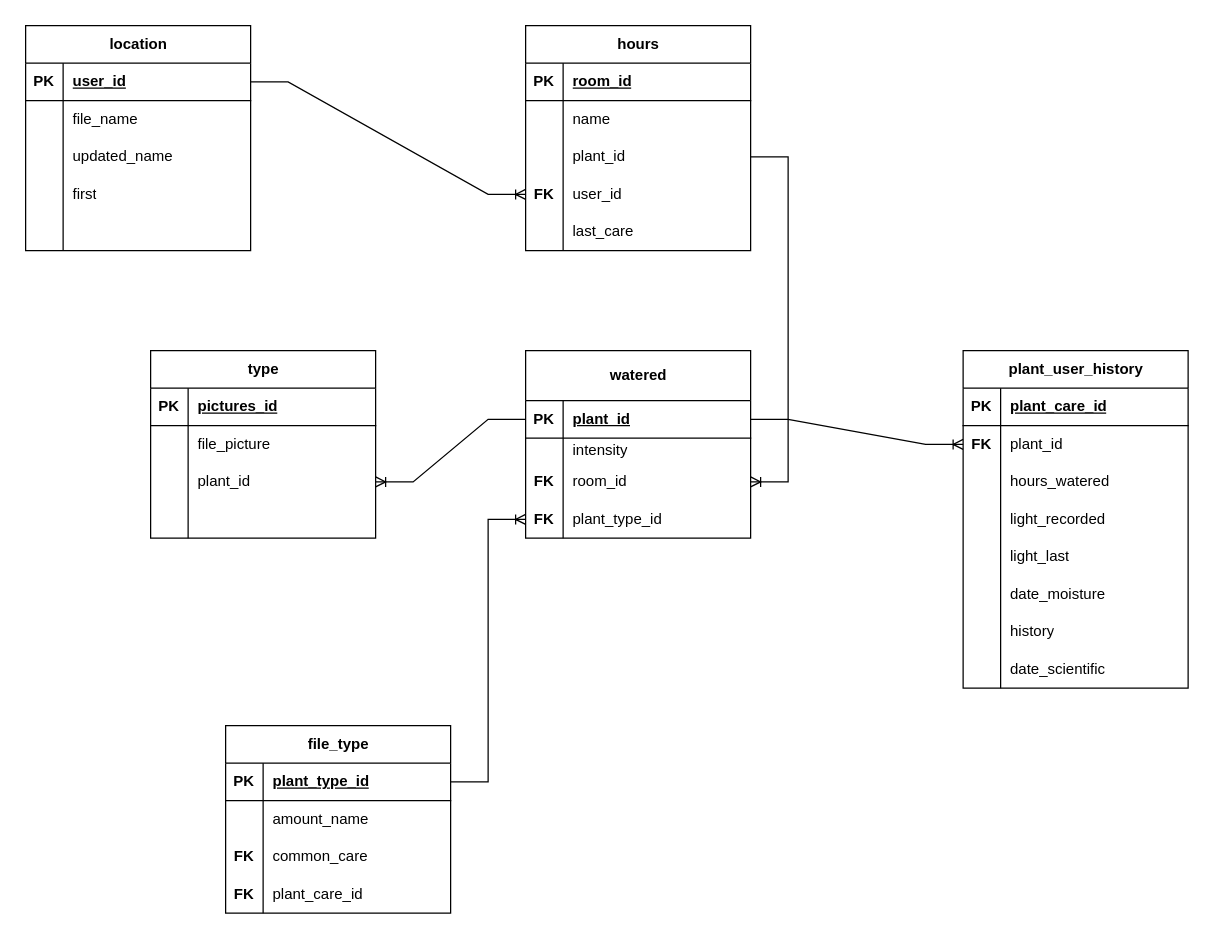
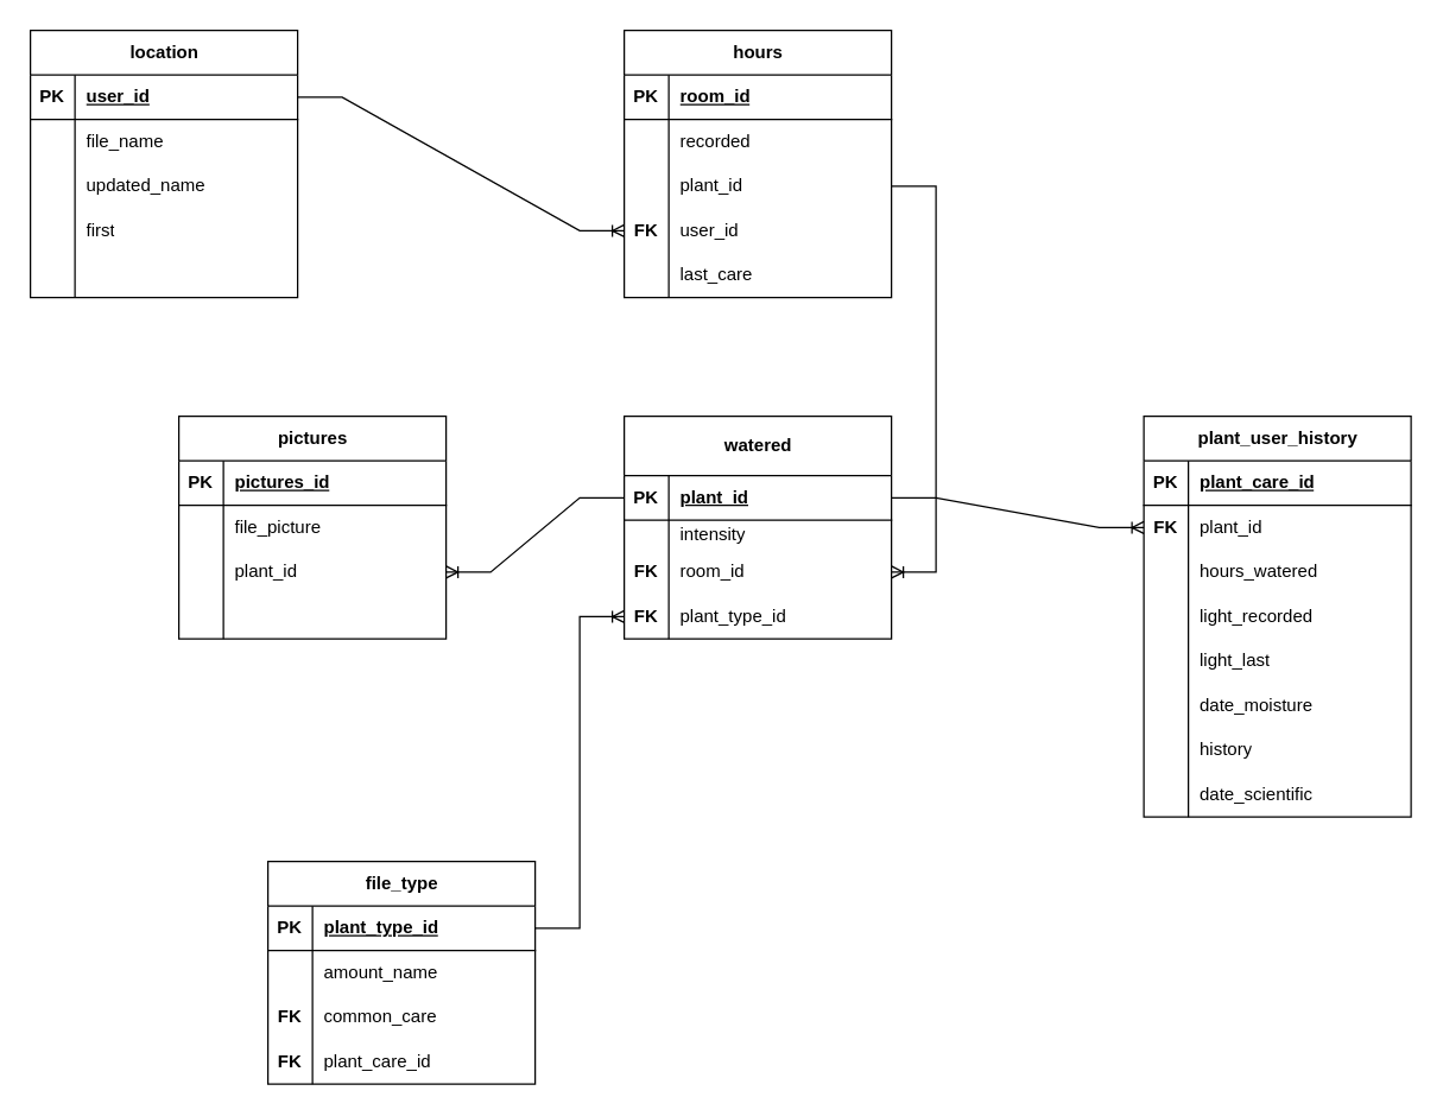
- <mxCell id="50" value="name" style="shape=partialRectangle;connectable=0;fillColor=none;top=0;left=0;bottom=0;right=0;align=left;spacingLeft=6;overflow=hidden;whiteSpace=wrap;html=1;" parent="48" vertex="1"><mxGeometry x="30" width="150" height="30" as="geometry"><mxRectangle width="150" height="30" as="alternateBounds" /></mxGeometry></mxCell>
+ <mxCell id="50" value="recorded" style="shape=partialRectangle;connectable=0;fillColor=none;top=0;left=0;bottom=0;right=0;align=left;spacingLeft=6;overflow=hidden;whiteSpace=wrap;html=1;" parent="48" vertex="1"><mxGeometry x="30" width="150" height="30" as="geometry"><mxRectangle width="150" height="30" as="alternateBounds" /></mxGeometry></mxCell>
- <mxCell id="60" value="type" style="shape=table;startSize=30;container=1;collapsible=1;childLayout=tableLayout;fixedRows=1;rowLines=0;fontStyle=1;align=center;resizeLast=1;html=1;" parent="1" vertex="1"><mxGeometry x="120" y="280" width="180" height="150" as="geometry" /></mxCell>
+ <mxCell id="60" value="pictures" style="shape=table;startSize=30;container=1;collapsible=1;childLayout=tableLayout;fixedRows=1;rowLines=0;fontStyle=1;align=center;resizeLast=1;html=1;" parent="1" vertex="1"><mxGeometry x="120" y="280" width="180" height="150" as="geometry" /></mxCell>
